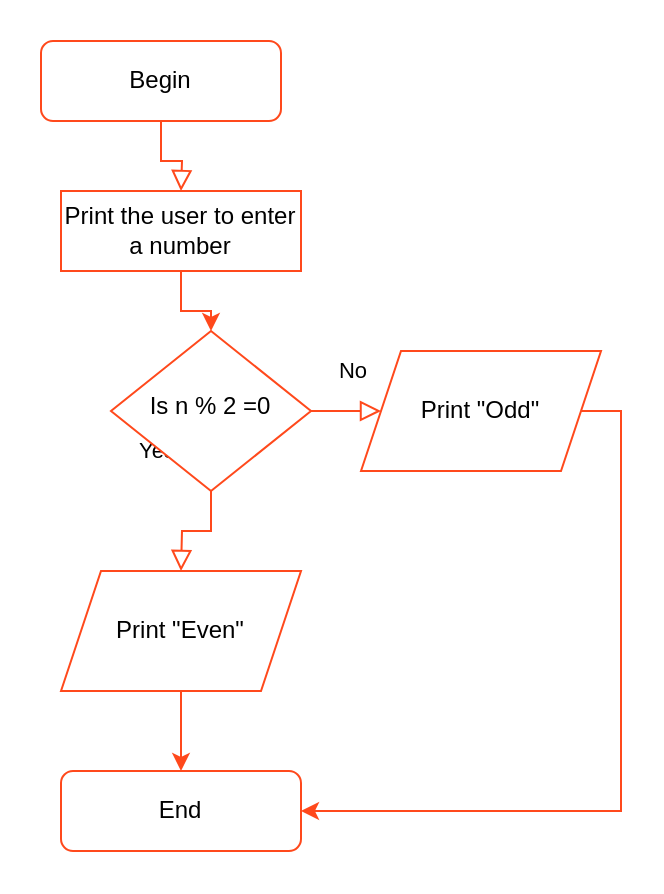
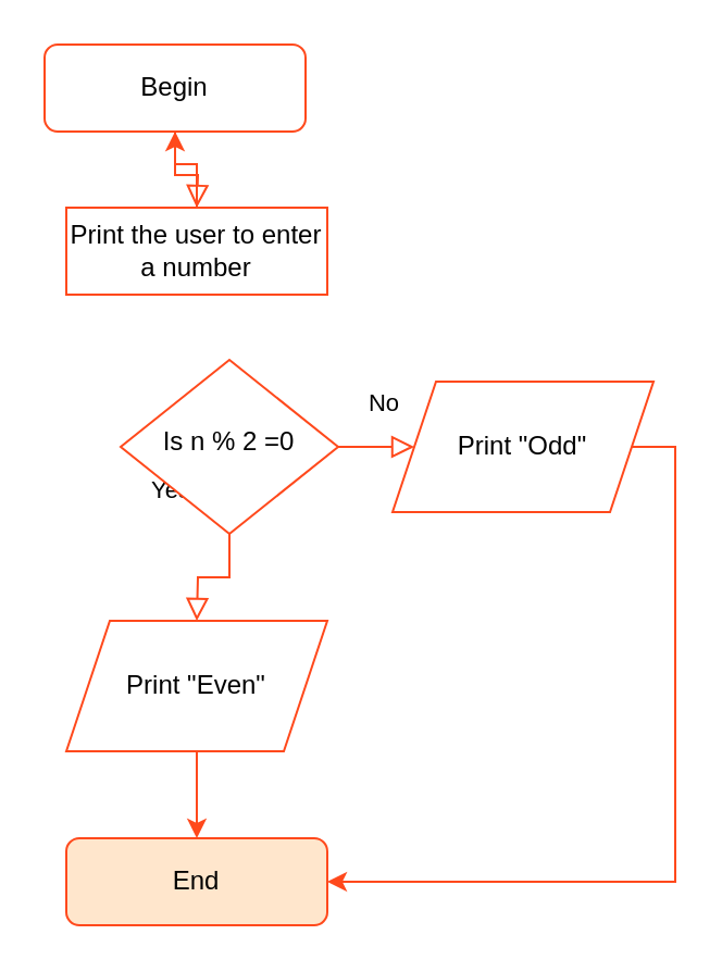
- <mxCell id="7" value="" style="edgeStyle=orthogonalEdgeStyle;rounded=0;orthogonalLoop=1;jettySize=auto;html=1;strokeColor=#FF491C;" edge="1" parent="1" source="8" target="6"><mxGeometry relative="1" as="geometry" /></mxCell>
+ <mxCell id="7" value="" style="edgeStyle=orthogonalEdgeStyle;rounded=0;orthogonalLoop=1;jettySize=auto;html=1;strokeColor=#FF491C;" edge="1" parent="1" source="8" target="3"><mxGeometry relative="1" as="geometry" /></mxCell>
- <mxCell id="13" value="End" style="rounded=1;whiteSpace=wrap;html=1;strokeColor=#FF491C;" vertex="1" parent="1"><mxGeometry x="30" y="385" width="120" height="40" as="geometry" /></mxCell>
+ <mxCell id="13" value="End" style="rounded=1;whiteSpace=wrap;html=1;strokeColor=#FF491C;fillColor=#ffe6cc;" vertex="1" parent="1"><mxGeometry x="30" y="385" width="120" height="40" as="geometry" /></mxCell>
